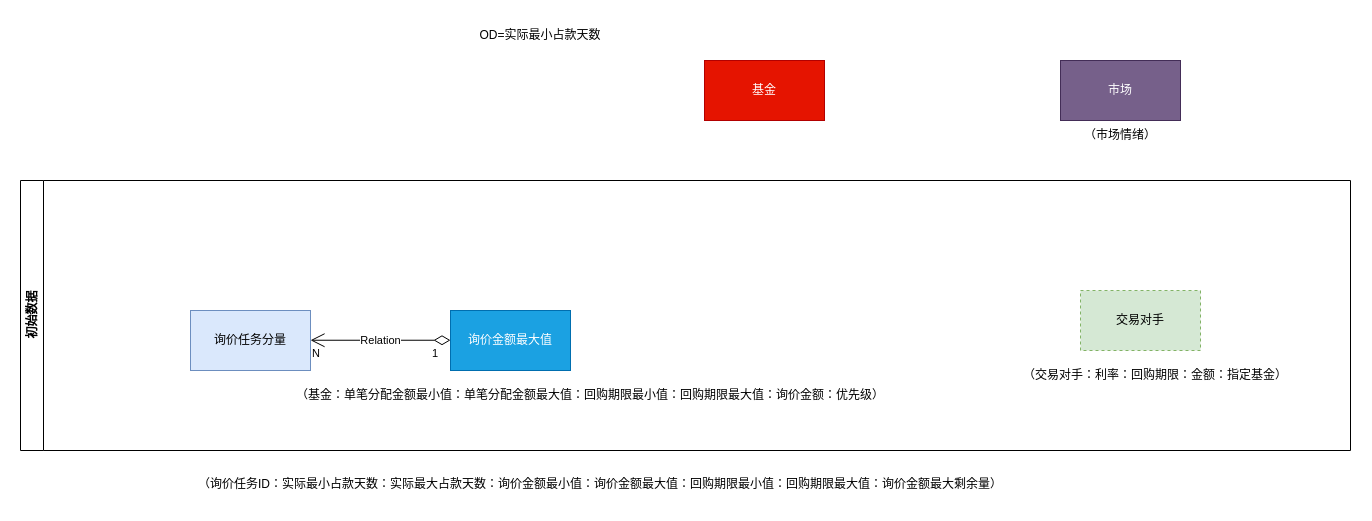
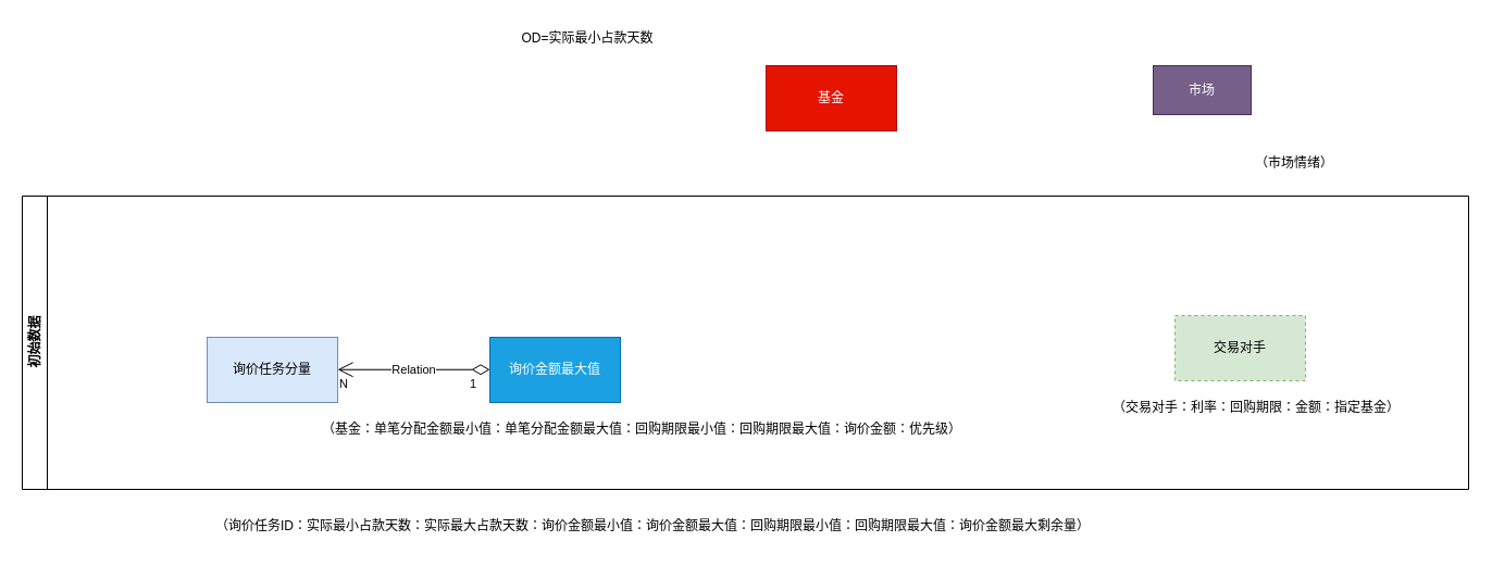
- <mxCell id="14" value="市场" style="rounded=0;whiteSpace=wrap;html=1;fillColor=#76608a;fontColor=#ffffff;strokeColor=#432D57;" vertex="1" parent="1"><mxGeometry x="1060" y="60" width="120" height="60" as="geometry" /></mxCell>
+ <mxCell id="14" value="市场" style="rounded=0;whiteSpace=wrap;html=1;fillColor=#76608a;fontColor=#ffffff;strokeColor=#432D57;" vertex="1" parent="1"><mxGeometry x="1060" y="60" width="90" height="45" as="geometry" /></mxCell>
- <mxCell id="15" value="（市场情绪）" style="text;html=1;strokeColor=none;fillColor=none;align=center;verticalAlign=middle;whiteSpace=wrap;rounded=0;" vertex="1" parent="1"><mxGeometry x="1080" y="120" width="80" height="30" as="geometry" /></mxCell>
+ <mxCell id="15" value="（市场情绪）" style="text;html=1;strokeColor=none;fillColor=none;align=center;verticalAlign=middle;whiteSpace=wrap;rounded=0;" vertex="1" parent="1"><mxGeometry x="1150" y="135" width="80" height="30" as="geometry" /></mxCell>
